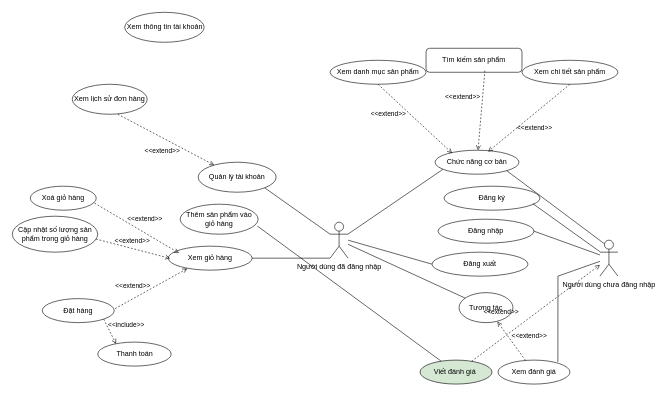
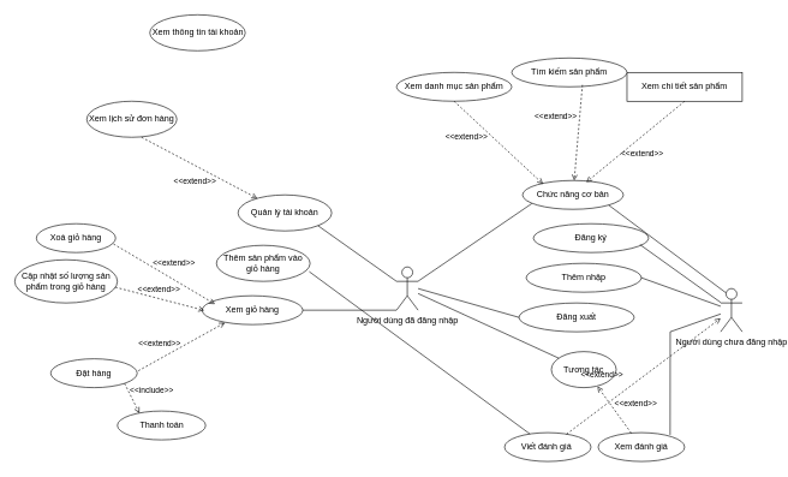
- <mxCell id="4" value="Tìm kiếm sản phẩm" style="whiteSpace=wrap;html=1;rounded=1;" vertex="1" parent="1"><mxGeometry x="710" y="80" width="160" height="40" as="geometry" /></mxCell>
+ <mxCell id="4" value="Tìm kiếm sản phẩm" style="ellipse;whiteSpace=wrap;html=1;" vertex="1" parent="1"><mxGeometry x="710" y="80" width="160" height="40" as="geometry" /></mxCell>
- <mxCell id="3" value="Xem chi tiết sản phẩm" style="ellipse;whiteSpace=wrap;html=1;" vertex="1" parent="1"><mxGeometry x="870" y="100" width="160" height="40" as="geometry" /></mxCell>
+ <mxCell id="3" value="Xem chi tiết sản phẩm" style="whiteSpace=wrap;html=1;rounded=0;" vertex="1" parent="1"><mxGeometry x="870" y="100" width="160" height="40" as="geometry" /></mxCell>
- <mxCell id="14" value="Đăng nhập" style="ellipse;whiteSpace=wrap;html=1;" vertex="1" parent="1"><mxGeometry x="730" y="365" width="160" height="40" as="geometry" /></mxCell>
+ <mxCell id="14" value="Thêm nhập" style="ellipse;whiteSpace=wrap;html=1;" vertex="1" parent="1"><mxGeometry x="730" y="365" width="160" height="40" as="geometry" /></mxCell>
- <mxCell id="8" value="Viết đánh giá&amp;nbsp;" style="ellipse;whiteSpace=wrap;html=1;fillColor=#d5e8d4;" vertex="1" parent="1"><mxGeometry x="700" y="600" width="120" height="40" as="geometry" /></mxCell>
+ <mxCell id="8" value="Viết đánh giá&amp;nbsp;" style="ellipse;whiteSpace=wrap;html=1;" vertex="1" parent="1"><mxGeometry x="700" y="600" width="120" height="40" as="geometry" /></mxCell>
